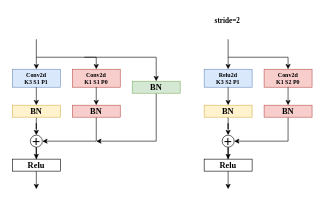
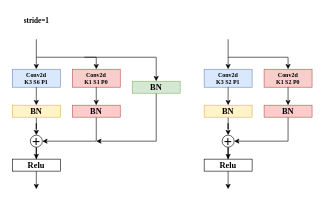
+ <mxCell id="33" value="&lt;b&gt;stride=1&lt;/b&gt;" style="text;html=1;align=center;verticalAlign=middle;resizable=0;points=[];autosize=1;strokeColor=none;fillColor=none;fontFamily=Times New Roman;" vertex="1" parent="1"><mxGeometry x="25" y="20" width="70" height="30" as="geometry" /></mxCell>
- <mxCell id="34" value="&lt;b&gt;stride=2&amp;nbsp;&lt;/b&gt;" style="text;html=1;align=center;verticalAlign=middle;resizable=0;points=[];autosize=1;strokeColor=none;fillColor=none;fontFamily=Times New Roman;" vertex="1" parent="1"><mxGeometry x="345" y="20" width="70" height="30" as="geometry" /></mxCell>
- <mxCell id="3" value="&lt;h5&gt;&lt;font face=&quot;Times New Roman&quot;&gt;Conv2d&lt;br&gt;K3 S1 P1&lt;/font&gt;&lt;/h5&gt;" style="rounded=0;whiteSpace=wrap;html=1;fillColor=#dae8fc;strokeColor=#6c8ebf;" vertex="1" parent="1"><mxGeometry x="20" y="115" width="80" height="30" as="geometry" /></mxCell>
+ <mxCell id="3" value="&lt;h5&gt;&lt;font face=&quot;Times New Roman&quot;&gt;Conv2d&lt;br&gt;K3 S6 P1&lt;/font&gt;&lt;/h5&gt;" style="rounded=0;whiteSpace=wrap;html=1;fillColor=#dae8fc;strokeColor=#6c8ebf;" vertex="1" parent="1"><mxGeometry x="20" y="115" width="80" height="30" as="geometry" /></mxCell>
- <mxCell id="20" value="&lt;h5&gt;&lt;font face=&quot;Times New Roman&quot;&gt;Relu2d&lt;br&gt;K3 S2 P1&lt;/font&gt;&lt;/h5&gt;" style="rounded=0;whiteSpace=wrap;html=1;fillColor=#dae8fc;strokeColor=#6c8ebf;" vertex="1" parent="1"><mxGeometry x="340" y="115" width="80" height="30" as="geometry" /></mxCell>
+ <mxCell id="20" value="&lt;h5&gt;&lt;font face=&quot;Times New Roman&quot;&gt;Conv2d&lt;br&gt;K3 S2 P1&lt;/font&gt;&lt;/h5&gt;" style="rounded=0;whiteSpace=wrap;html=1;fillColor=#dae8fc;strokeColor=#6c8ebf;" vertex="1" parent="1"><mxGeometry x="340" y="115" width="80" height="30" as="geometry" /></mxCell>
